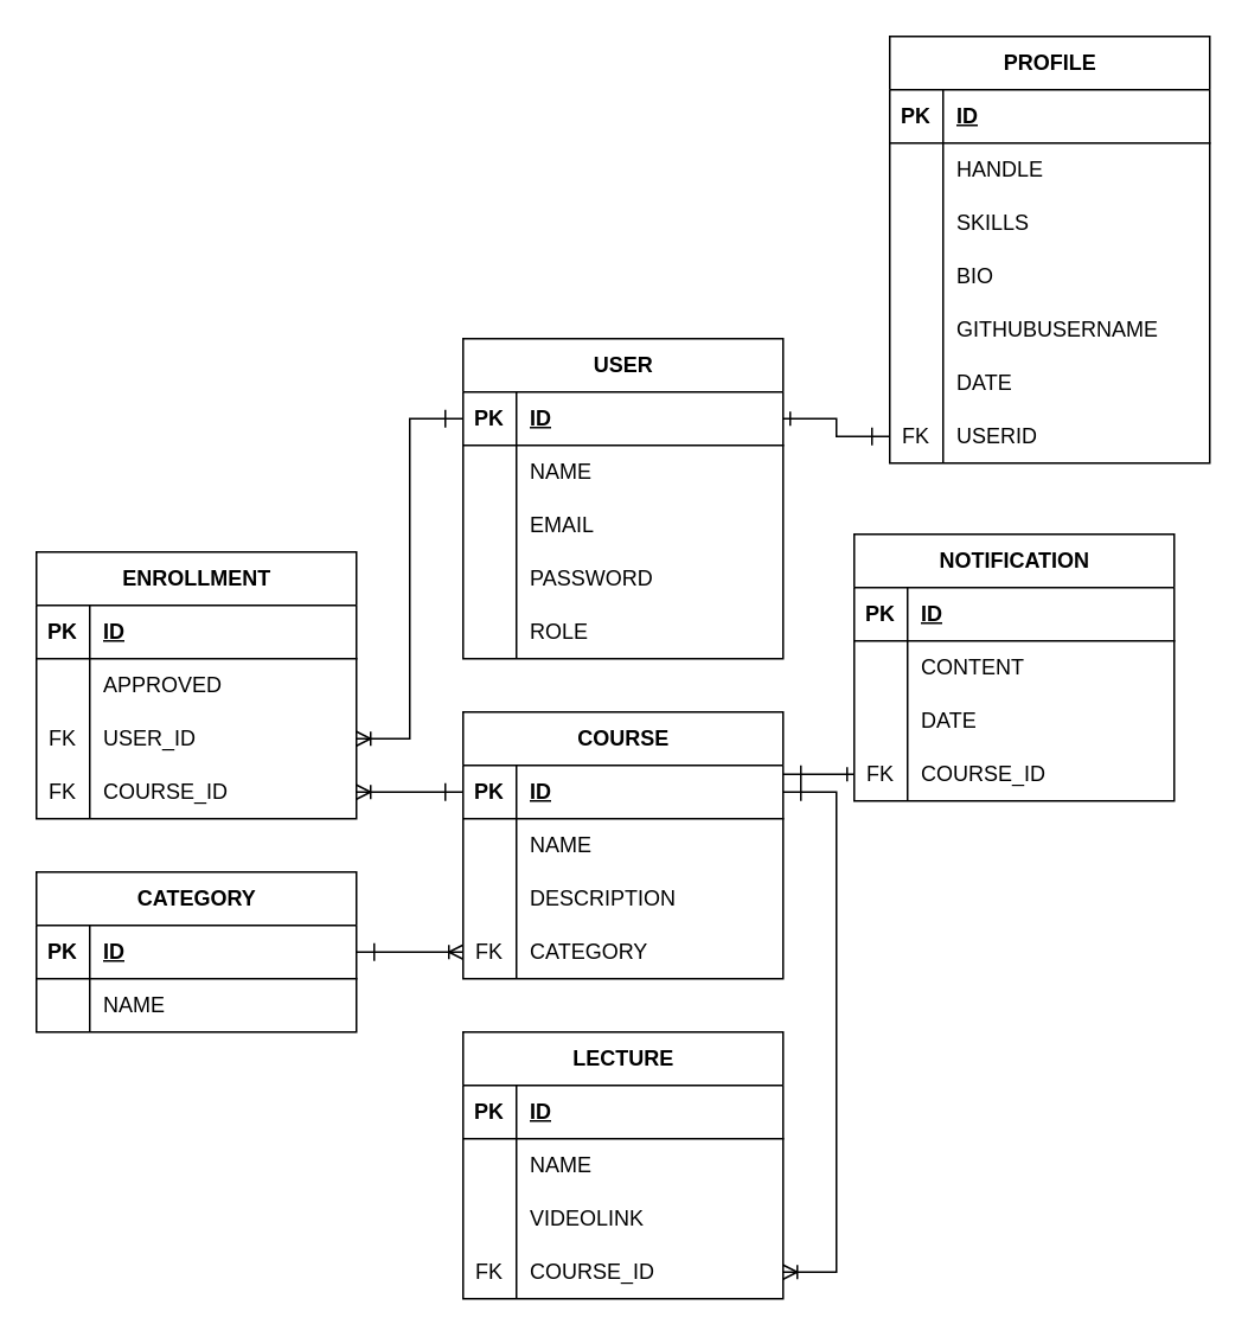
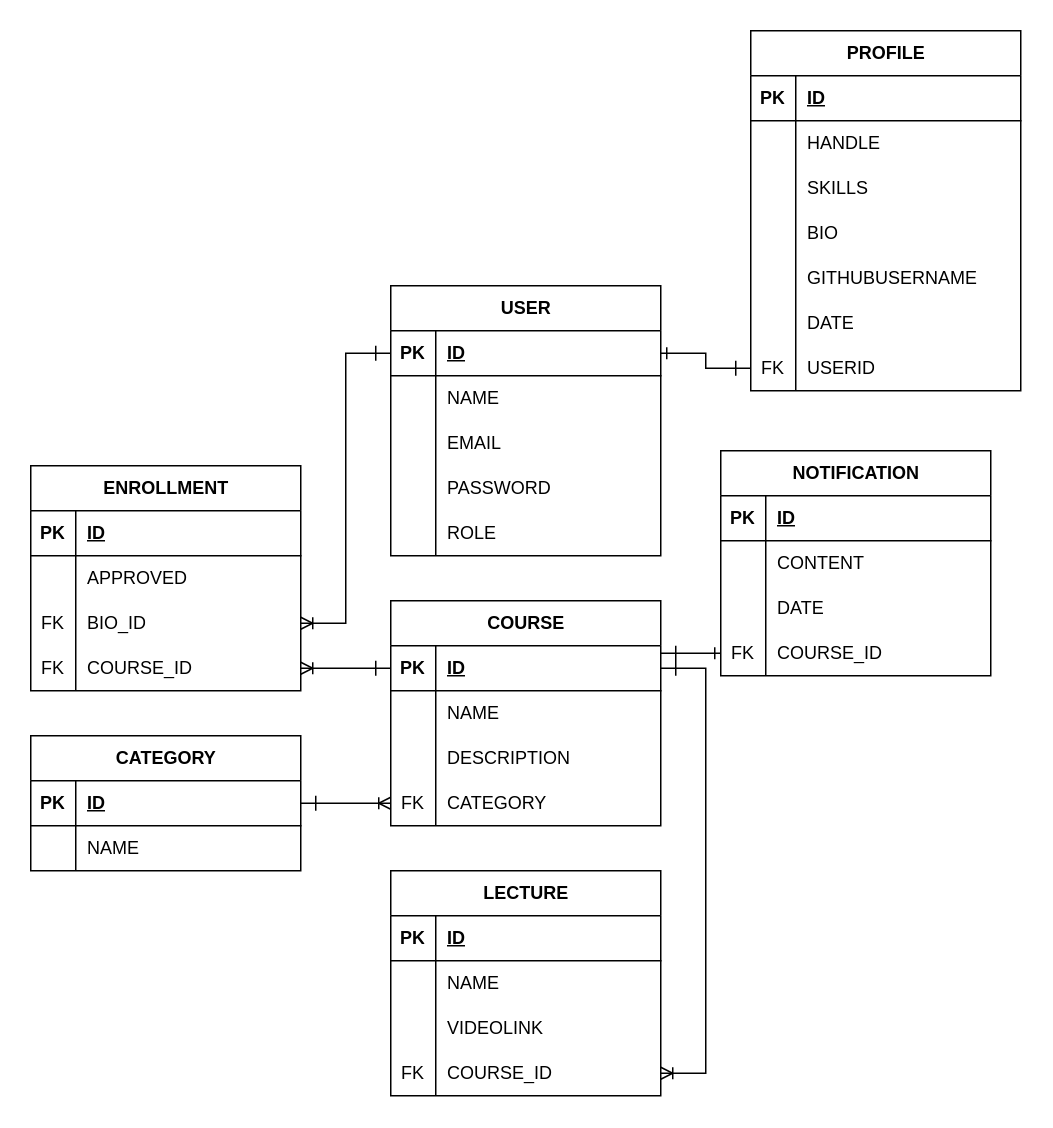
- <mxCell id="82" value="USER_ID" style="shape=partialRectangle;connectable=0;fillColor=none;top=0;left=0;bottom=0;right=0;align=left;spacingLeft=6;overflow=hidden;whiteSpace=wrap;html=1;" parent="80" vertex="1"><mxGeometry x="30" width="150" height="30" as="geometry"><mxRectangle width="150" height="30" as="alternateBounds" /></mxGeometry></mxCell>
+ <mxCell id="82" value="BIO_ID" style="shape=partialRectangle;connectable=0;fillColor=none;top=0;left=0;bottom=0;right=0;align=left;spacingLeft=6;overflow=hidden;whiteSpace=wrap;html=1;" parent="80" vertex="1"><mxGeometry x="30" width="150" height="30" as="geometry"><mxRectangle width="150" height="30" as="alternateBounds" /></mxGeometry></mxCell>
